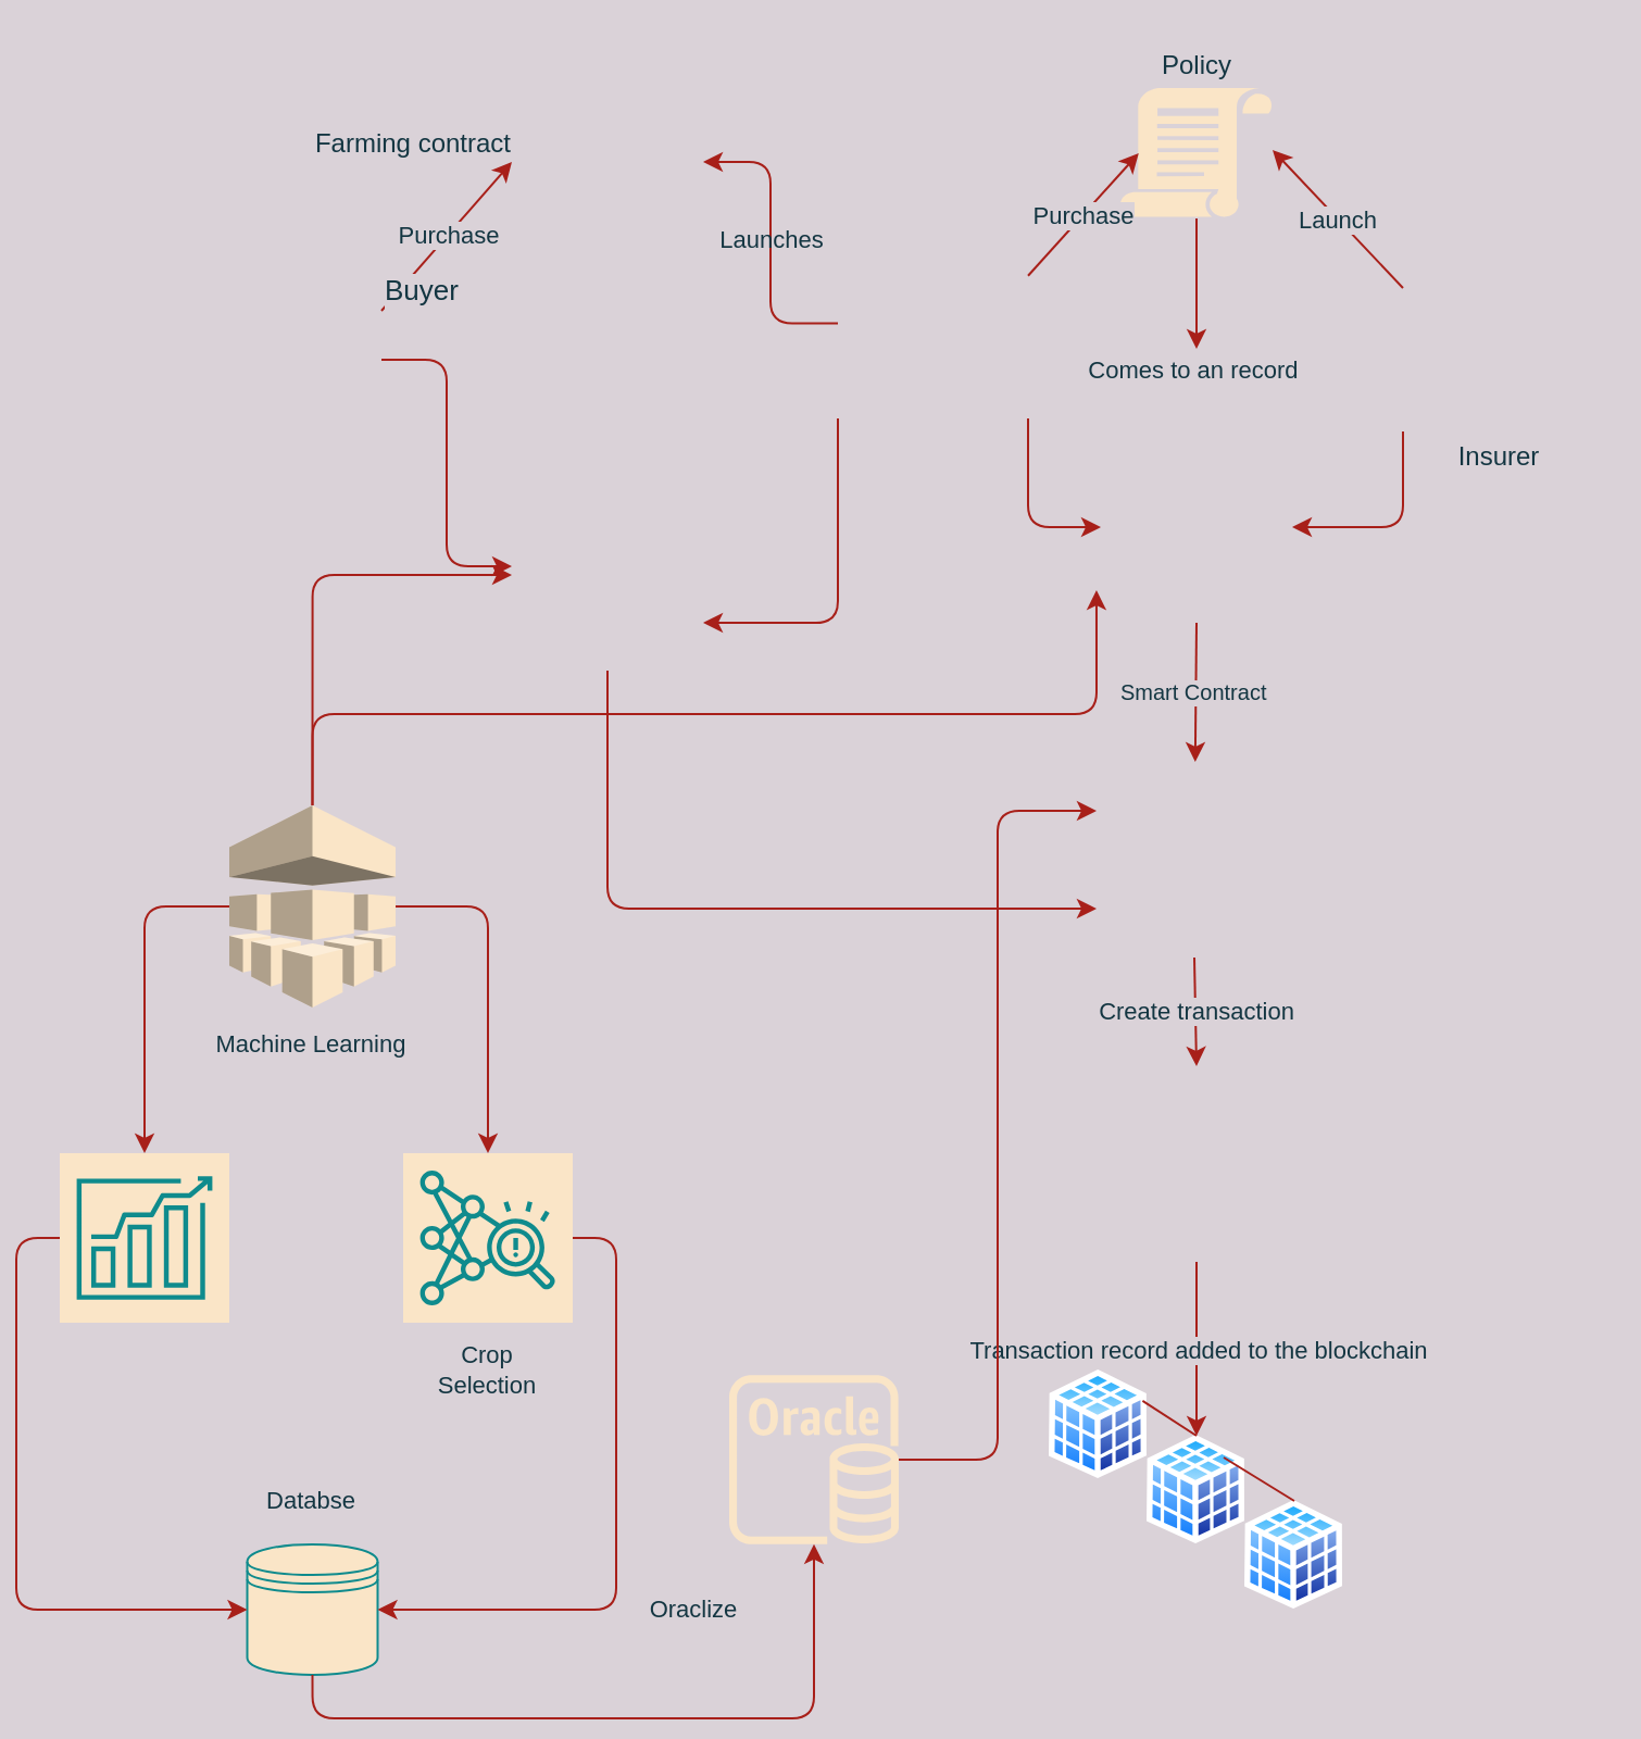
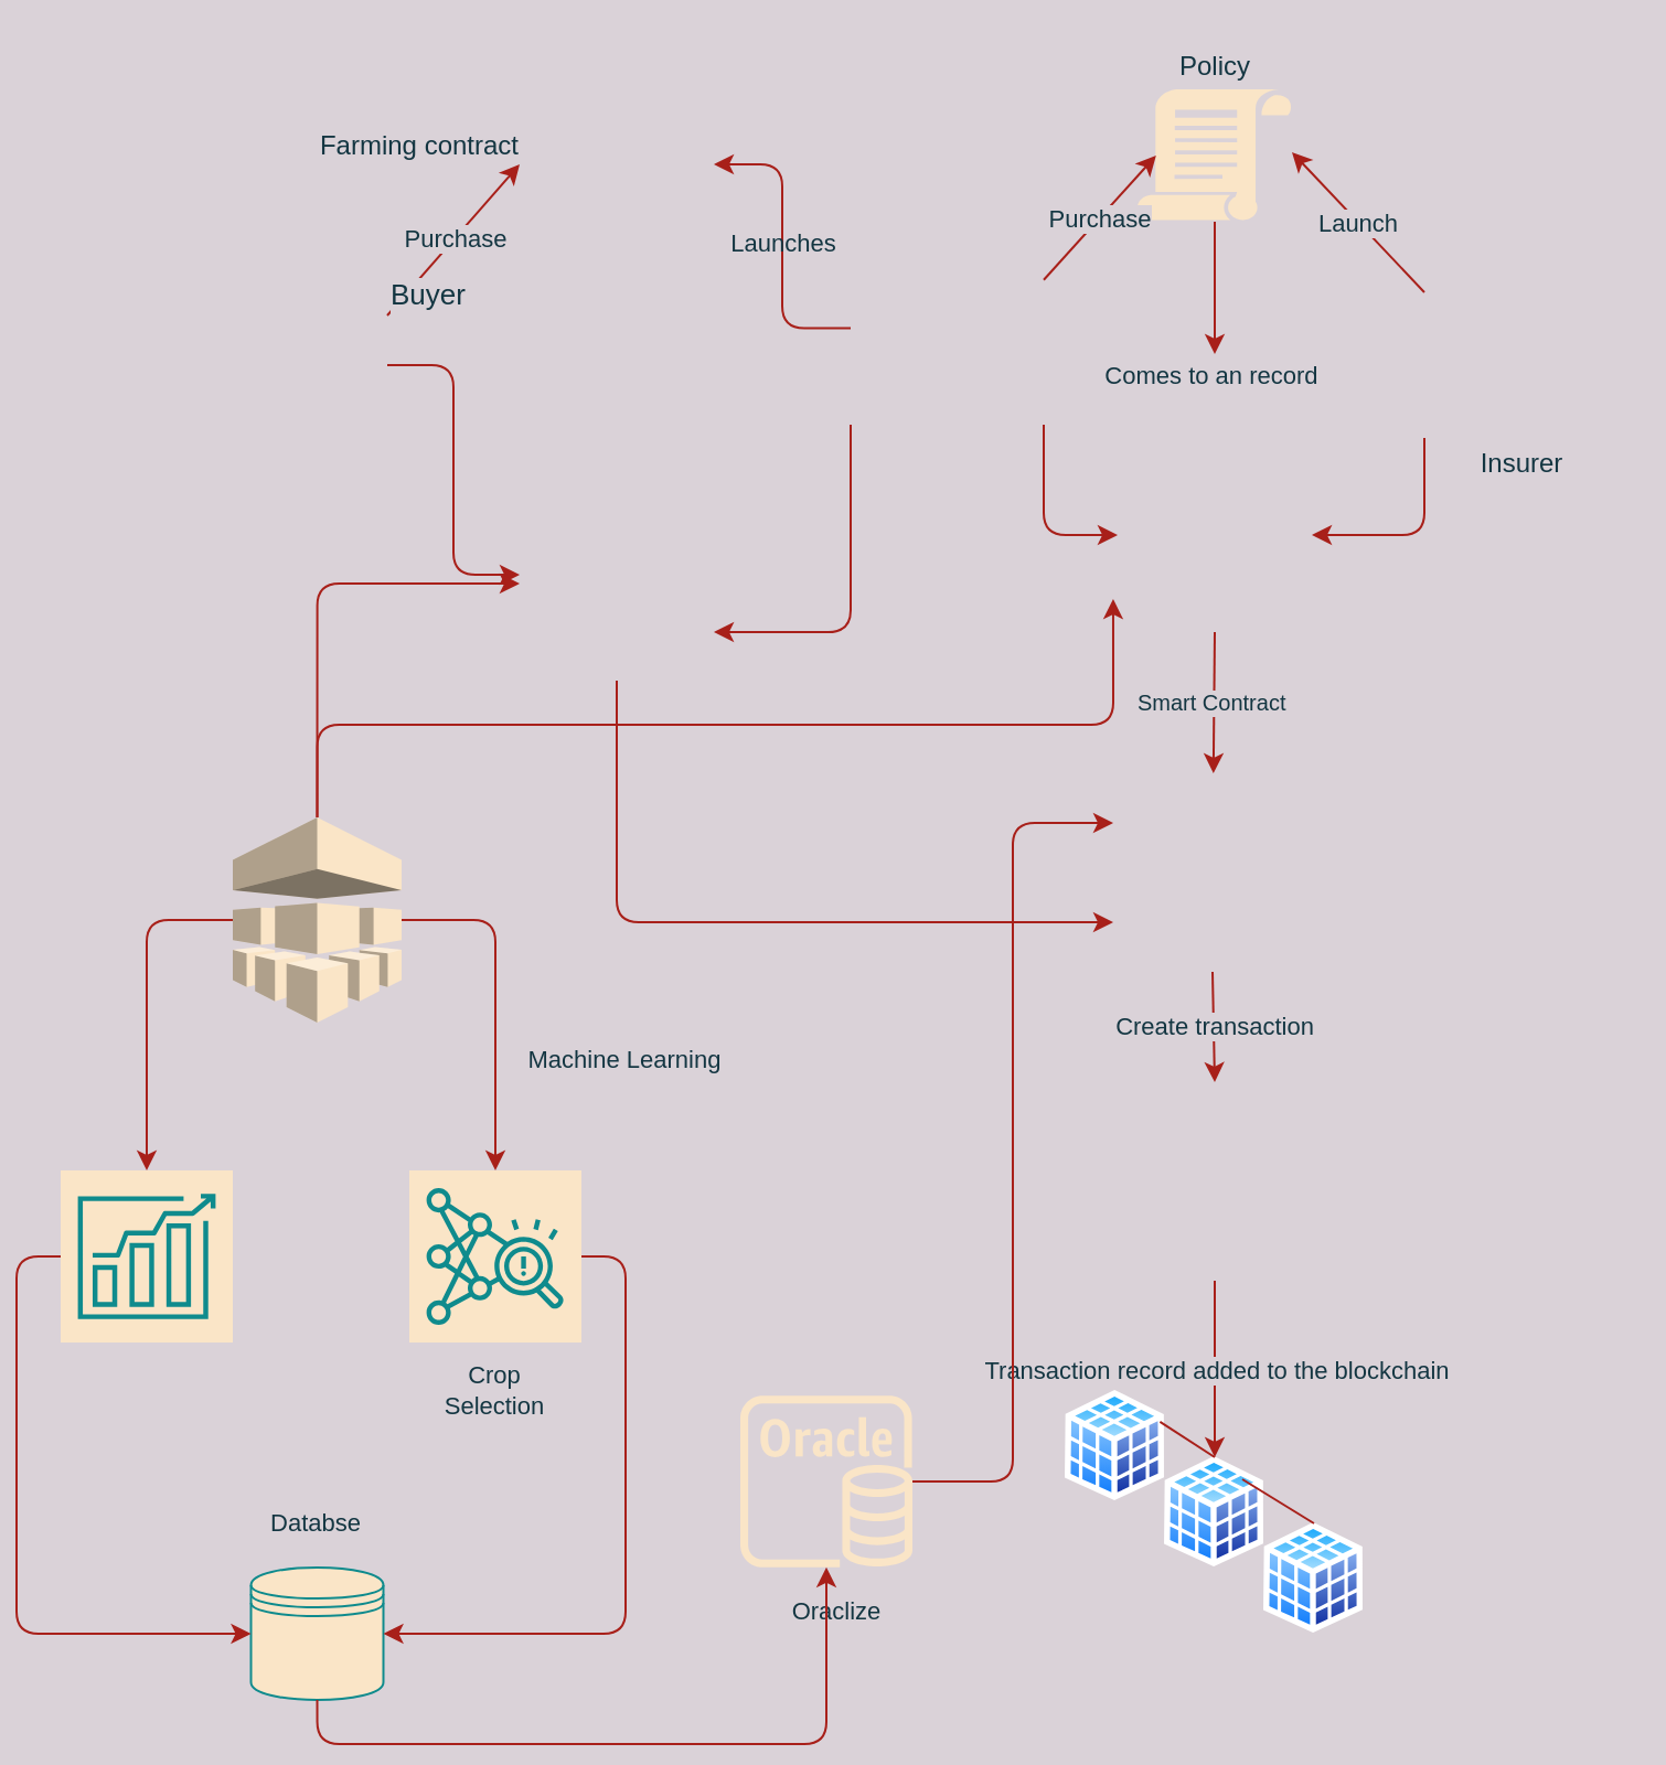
- <mxCell id="45" value="Machine Learning" style="text;html=1;strokeColor=none;fillColor=none;align=center;verticalAlign=middle;whiteSpace=wrap;rounded=0;fontSize=11;fontColor=#143642;" vertex="1" parent="1"><mxGeometry x="91.25" y="470" width="90" height="20" as="geometry" /></mxCell>
+ <mxCell id="45" value="Machine Learning" style="text;html=1;strokeColor=none;fillColor=none;align=center;verticalAlign=middle;whiteSpace=wrap;rounded=0;fontSize=11;fontColor=#143642;" vertex="1" parent="1"><mxGeometry x="231.25" y="470" width="90" height="20" as="geometry" /></mxCell>
- <mxCell id="56" value="Oraclize" style="text;html=1;strokeColor=none;fillColor=none;align=center;verticalAlign=middle;whiteSpace=wrap;rounded=0;fontSize=11;fontColor=#143642;" vertex="1" parent="1"><mxGeometry x="292" y="730" width="40" height="20" as="geometry" /></mxCell>
+ <mxCell id="56" value="Oraclize" style="text;html=1;strokeColor=none;fillColor=none;align=center;verticalAlign=middle;whiteSpace=wrap;rounded=0;fontSize=11;fontColor=#143642;" vertex="1" parent="1"><mxGeometry x="352" y="720" width="40" height="20" as="geometry" /></mxCell>
